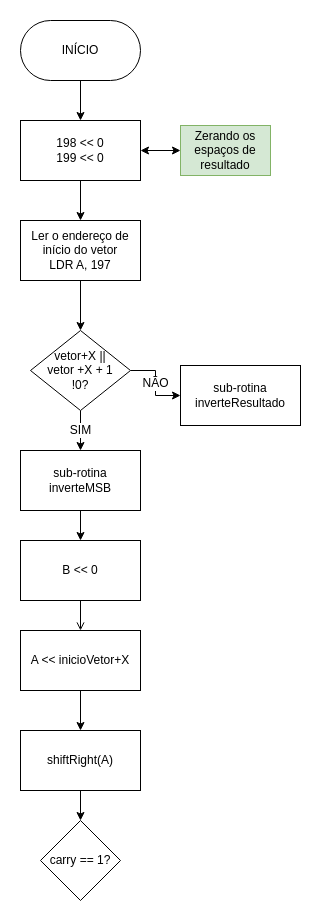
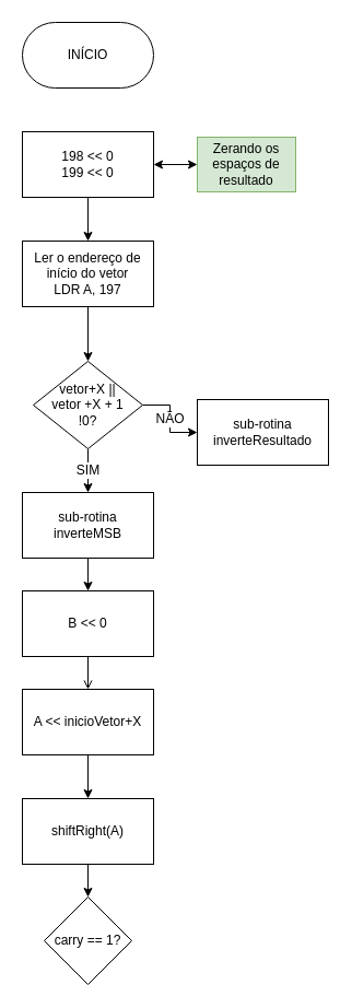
- <mxCell id="3" value="" style="endArrow=classic;html=1;exitX=0.5;exitY=1;exitDx=0;exitDy=0;comic=0;" parent="1" source="2" target="4" edge="1"><mxGeometry width="50" height="50" relative="1" as="geometry"><mxPoint x="20" y="150" as="sourcePoint" /><mxPoint x="70" y="100" as="targetPoint" /></mxGeometry></mxCell>
